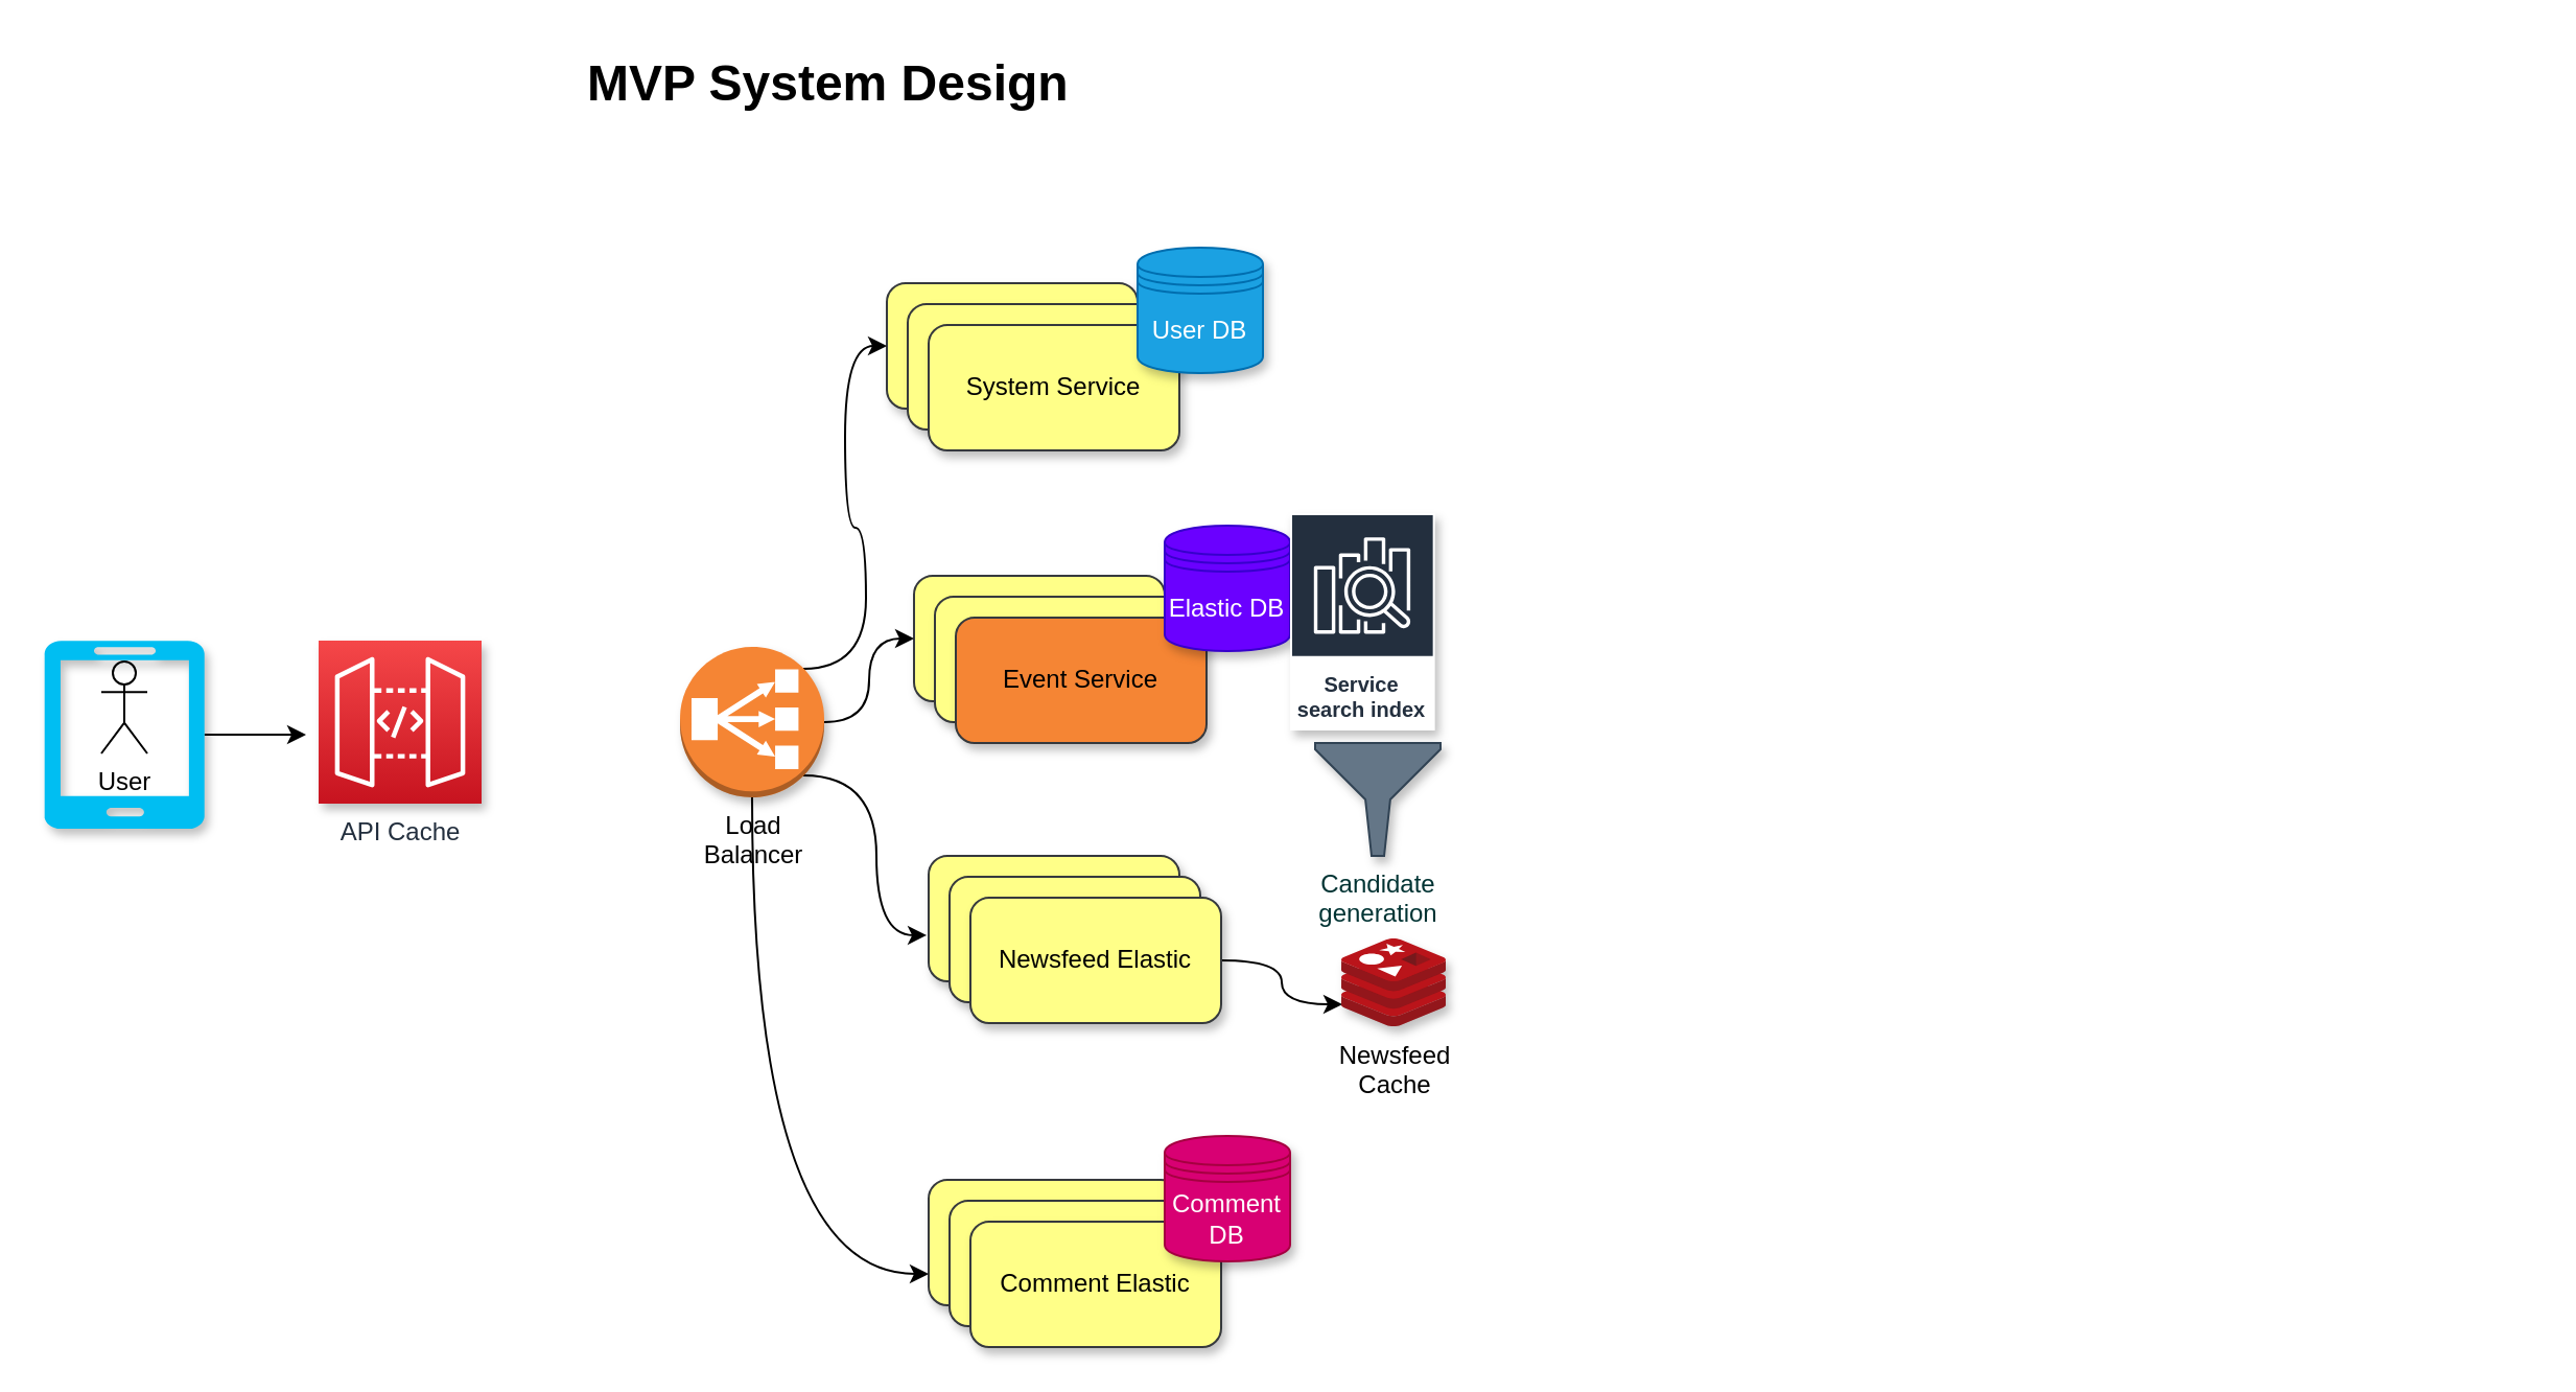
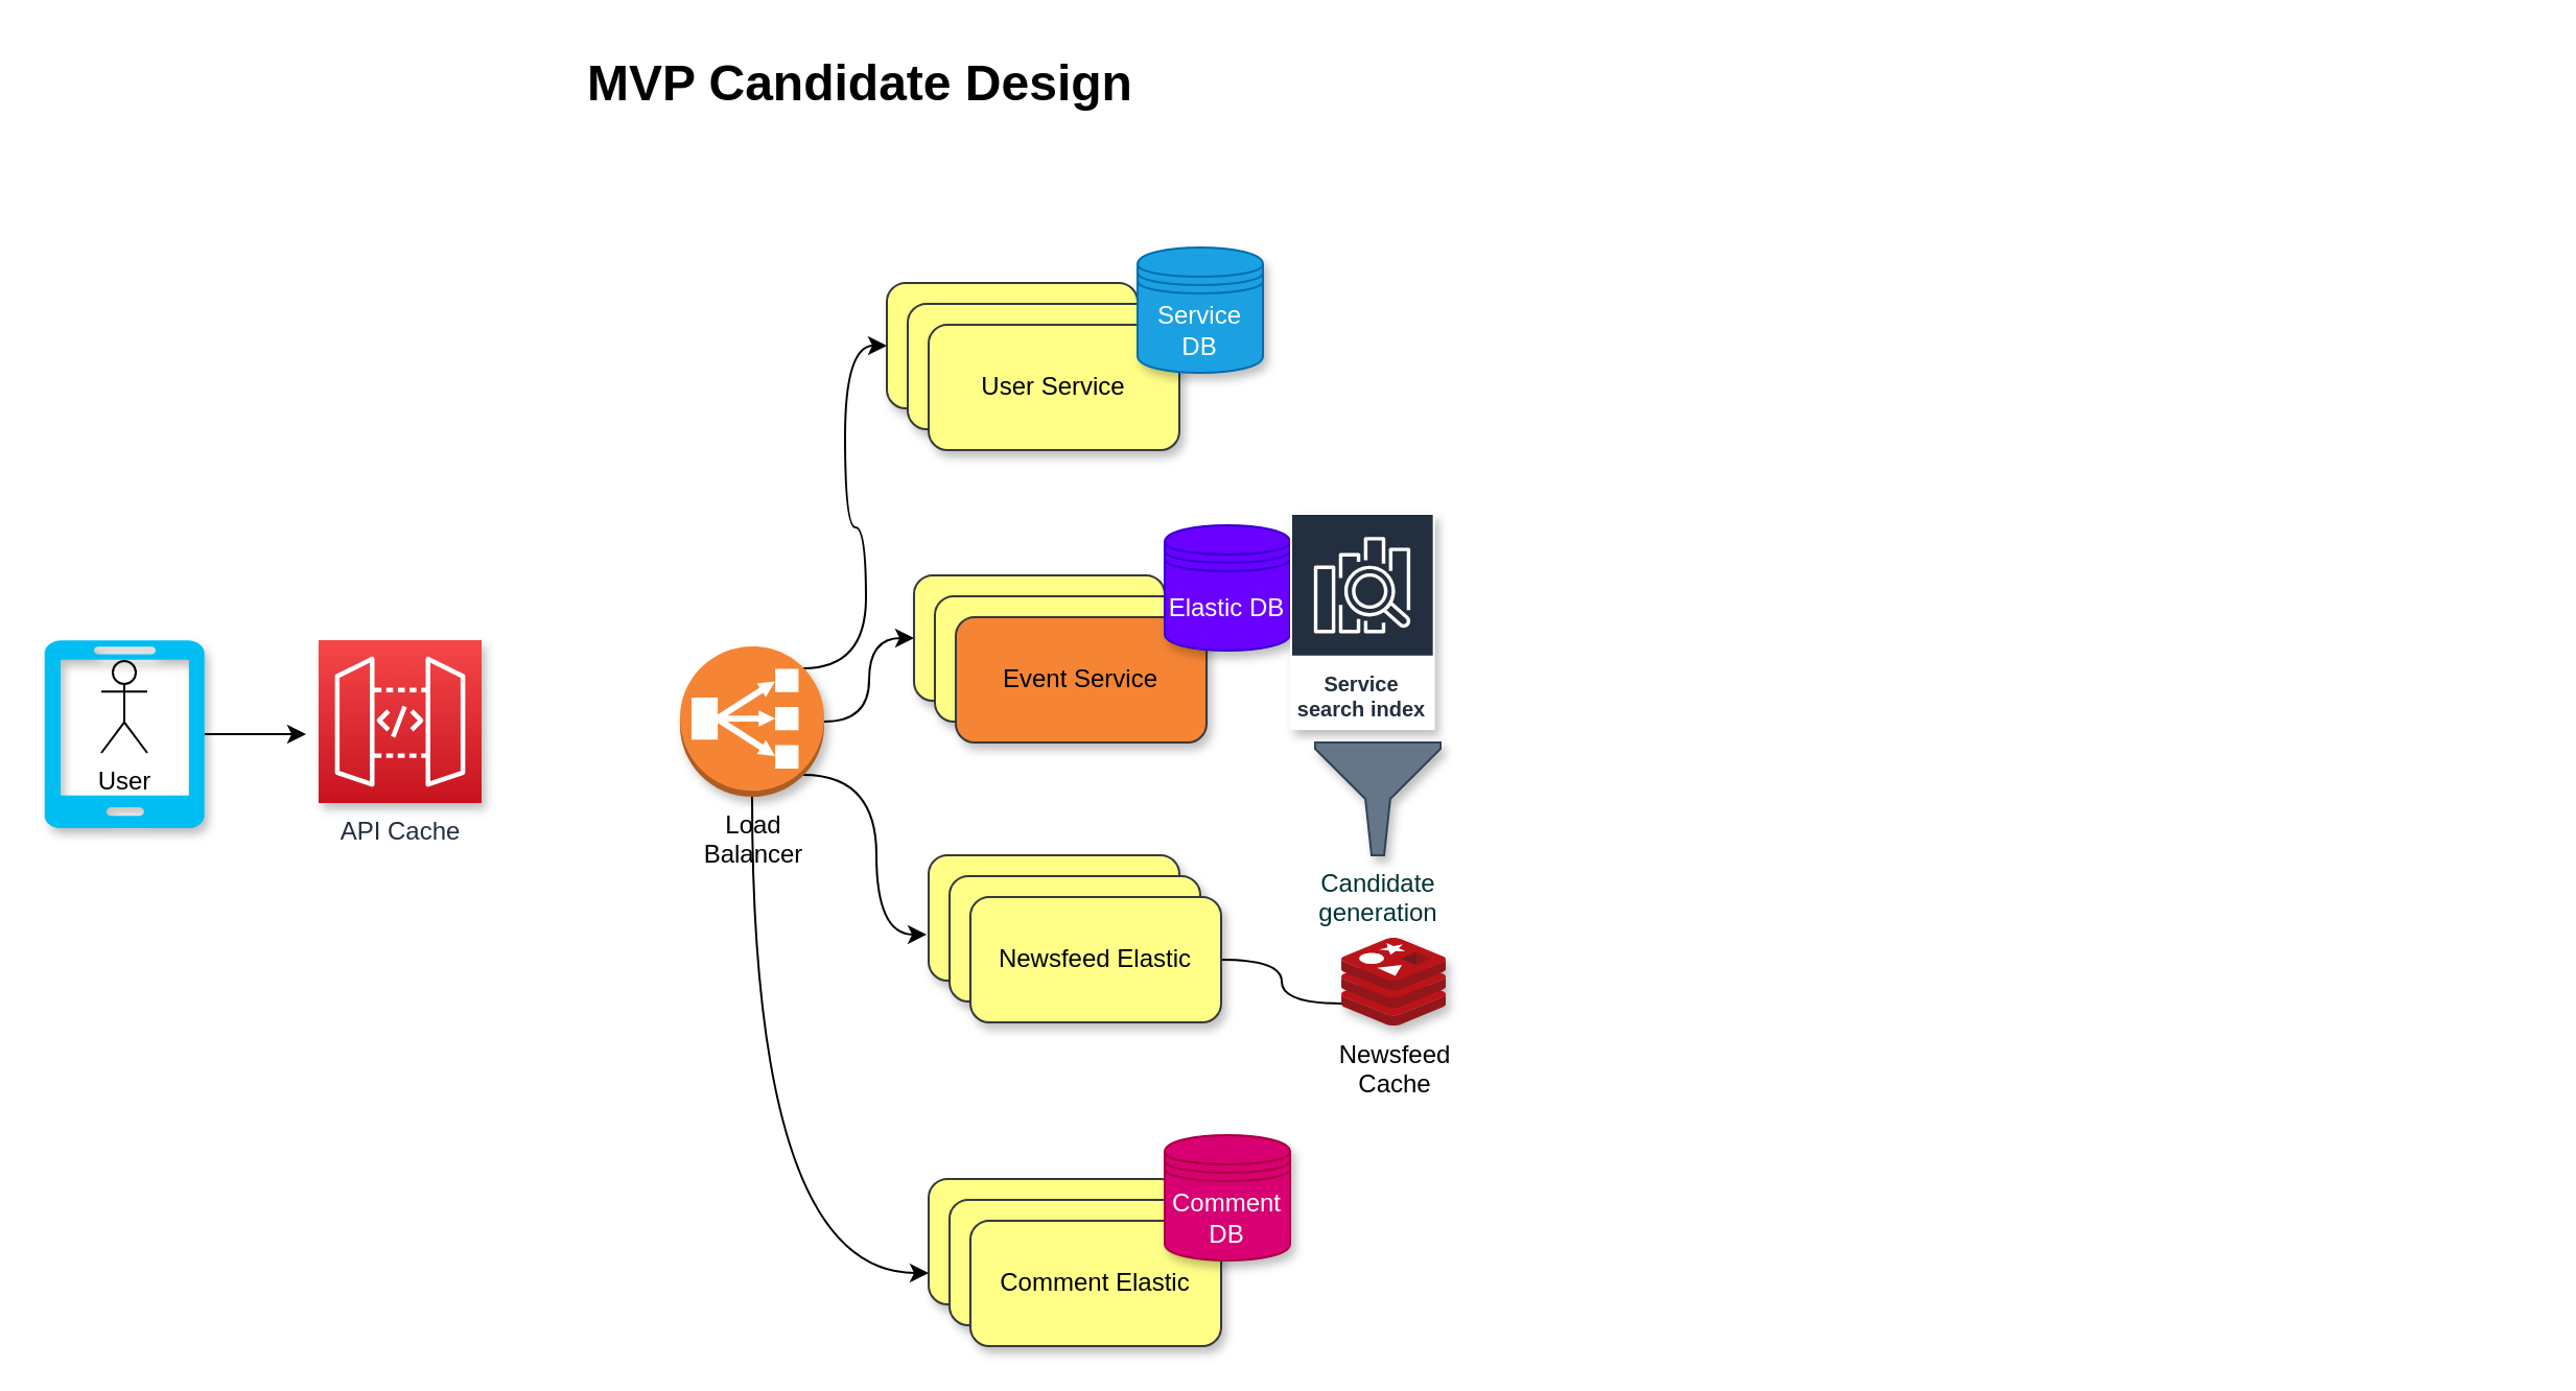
- <mxCell id="2" value="&lt;h1&gt;MVP System Design&lt;/h1&gt;&lt;p&gt;&lt;br&gt;&lt;/p&gt;" style="text;html=1;strokeColor=none;fillColor=none;spacing=5;spacingTop=-20;whiteSpace=wrap;overflow=hidden;rounded=0;" vertex="1" parent="1"><mxGeometry x="276" y="20" width="935" height="120" as="geometry" /></mxCell>
+ <mxCell id="2" value="&lt;h1&gt;MVP Candidate Design&lt;/h1&gt;&lt;p&gt;&lt;br&gt;&lt;/p&gt;" style="text;html=1;strokeColor=none;fillColor=none;spacing=5;spacingTop=-20;whiteSpace=wrap;overflow=hidden;rounded=0;" vertex="1" parent="1"><mxGeometry x="276" y="20" width="935" height="120" as="geometry" /></mxCell>
- <mxCell id="19" value="User DB" style="shape=datastore;whiteSpace=wrap;html=1;fillColor=#1ba1e2;strokeColor=#006EAF;fontColor=#ffffff;shadow=1;" vertex="1" parent="1"><mxGeometry x="544" y="118" width="60" height="60" as="geometry" /></mxCell>
+ <mxCell id="19" value="Service DB" style="shape=datastore;whiteSpace=wrap;html=1;fillColor=#1ba1e2;strokeColor=#006EAF;fontColor=#ffffff;shadow=1;" vertex="1" parent="1"><mxGeometry x="544" y="118" width="60" height="60" as="geometry" /></mxCell>
- <mxCell id="6" value="System Service" style="rounded=1;whiteSpace=wrap;html=1;fillColor=#ffff88;strokeColor=#36393d;glass=0;shadow=1;sketch=0;" vertex="1" parent="1"><mxGeometry x="444" y="155" width="120" height="60" as="geometry" /></mxCell>
+ <mxCell id="6" value="User Service" style="rounded=1;whiteSpace=wrap;html=1;fillColor=#ffff88;strokeColor=#36393d;glass=0;shadow=1;sketch=0;" vertex="1" parent="1"><mxGeometry x="444" y="155" width="120" height="60" as="geometry" /></mxCell>
- <mxCell id="27" style="edgeStyle=orthogonalEdgeStyle;curved=1;orthogonalLoop=1;jettySize=auto;html=1;entryX=0;entryY=0.738;entryDx=0;entryDy=0;entryPerimeter=0;fontColor=#000000;" edge="1" parent="1" source="28" target="30"><mxGeometry relative="1" as="geometry" /></mxCell>
+ <mxCell id="27" style="edgeStyle=orthogonalEdgeStyle;curved=1;orthogonalLoop=1;jettySize=auto;html=1;entryX=0;entryY=0.738;entryDx=0;entryDy=0;entryPerimeter=0;fontColor=#000000;endArrow=none;" edge="1" parent="1" source="28" target="30"><mxGeometry relative="1" as="geometry" /></mxCell>
